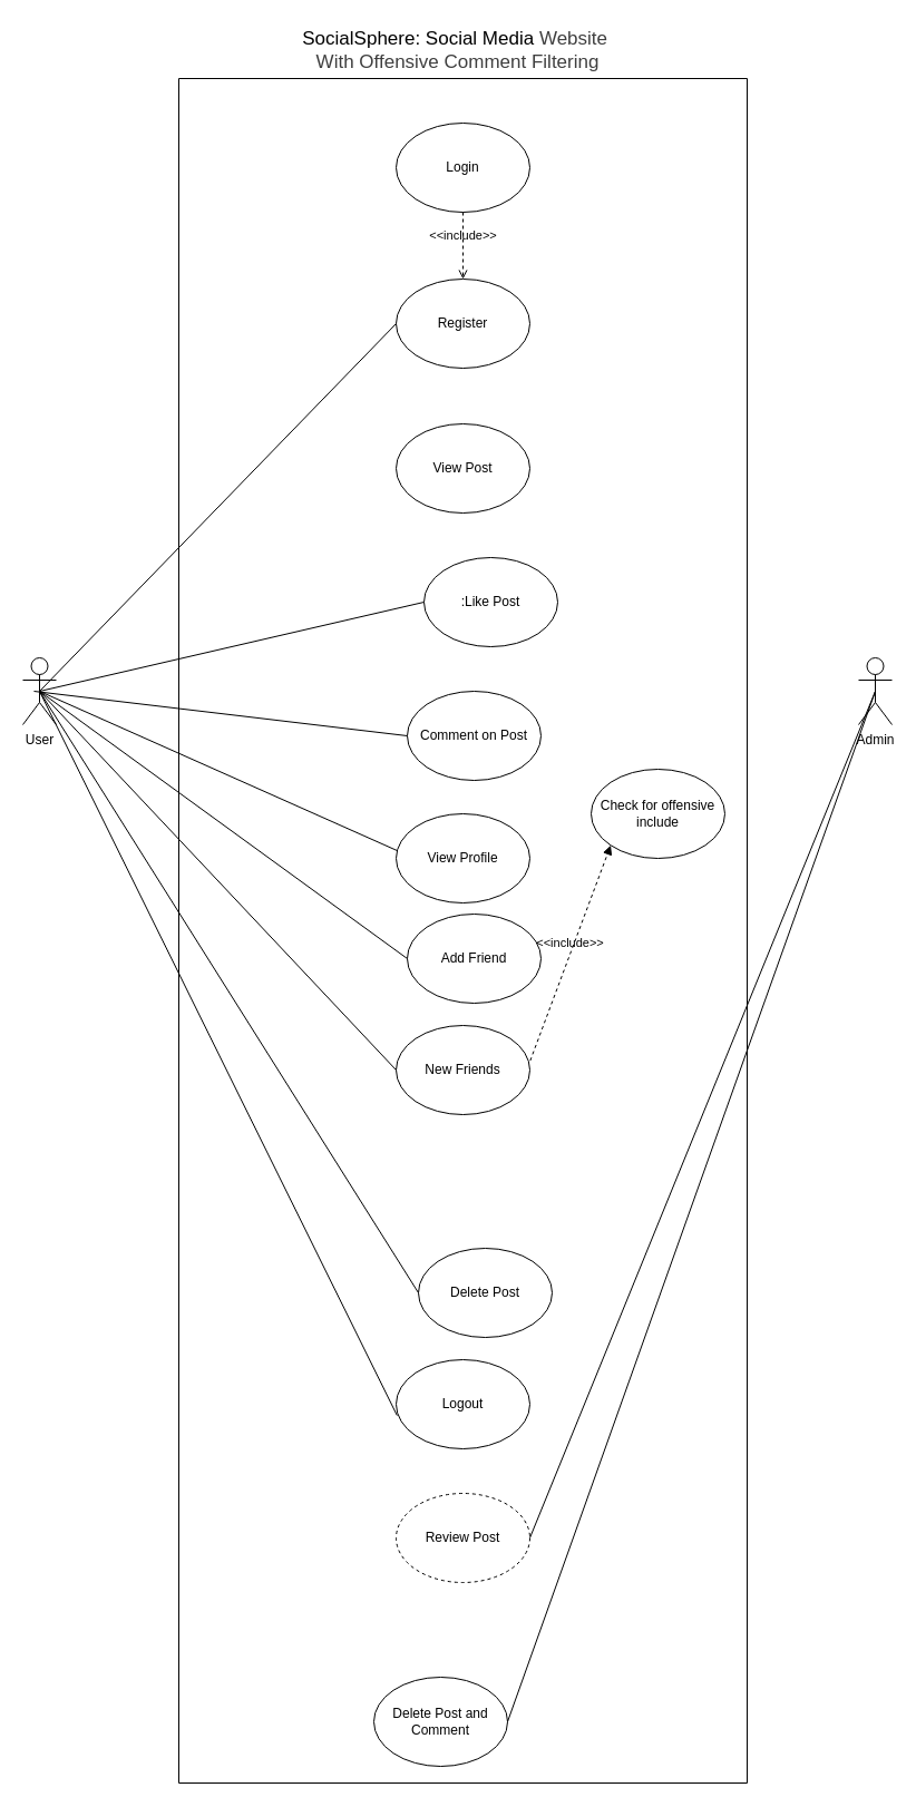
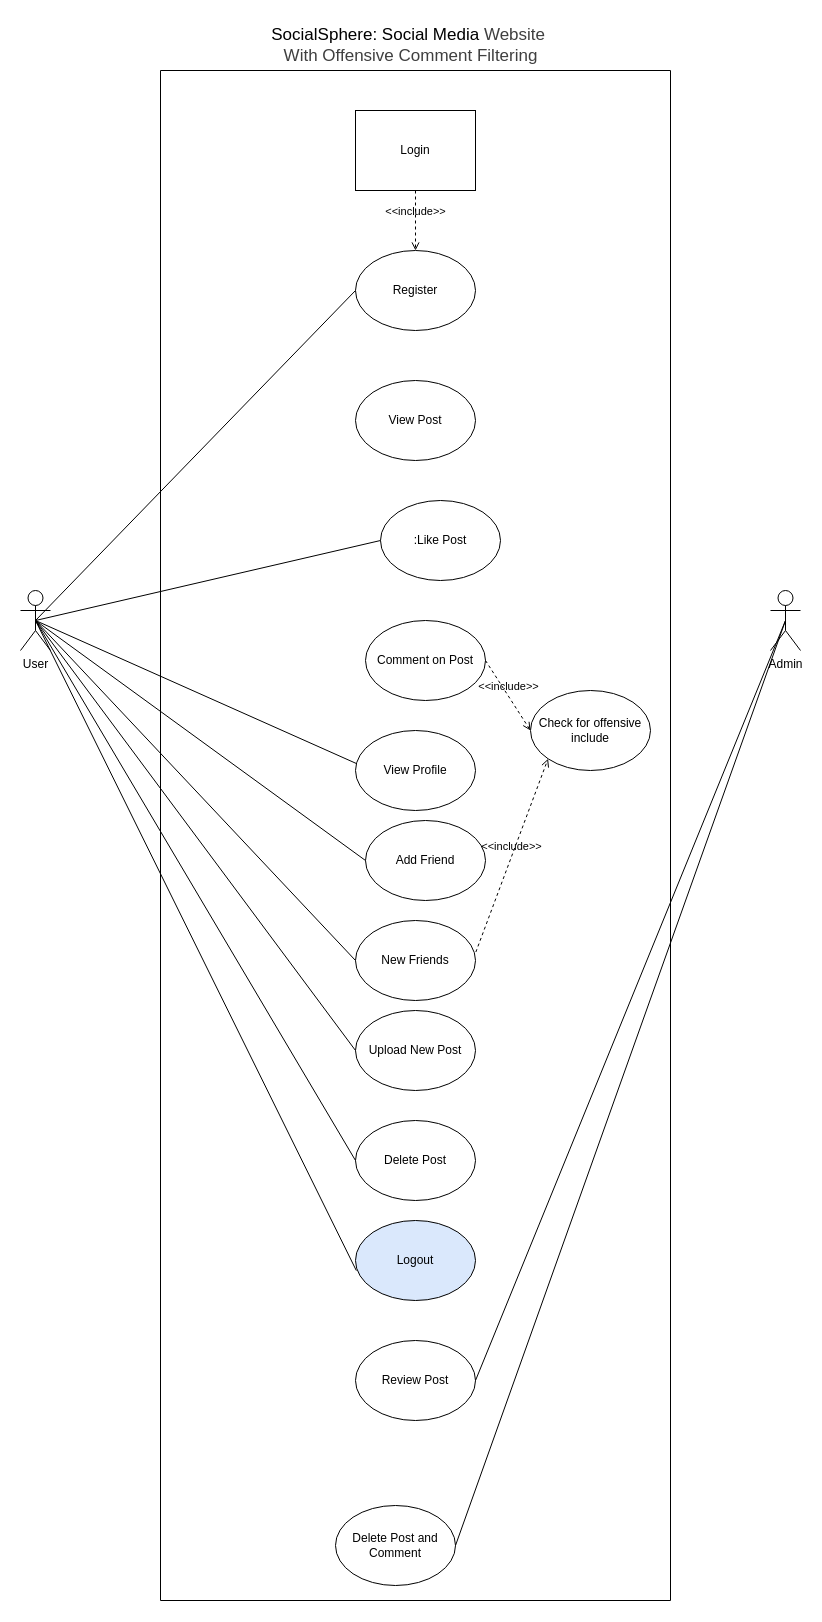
- <mxCell id="3" value="Login" style="ellipse;whiteSpace=wrap;html=1;" parent="2" vertex="1"><mxGeometry x="195" y="40" width="120" height="80" as="geometry" /></mxCell>
+ <mxCell id="3" value="Login" style="whiteSpace=wrap;html=1;rounded=0;" parent="2" vertex="1"><mxGeometry x="195" y="40" width="120" height="80" as="geometry" /></mxCell>
- <mxCell id="21" value="" style="edgeStyle=none;html=1;endArrow=none;verticalAlign=bottom;entryX=0;entryY=0.5;entryDx=0;entryDy=0;exitX=0.333;exitY=0.5;exitDx=0;exitDy=0;exitPerimeter=0;" parent="1" source="19" target="7" edge="1"><mxGeometry width="160" relative="1" as="geometry"><mxPoint x="40" y="620" as="sourcePoint" /><mxPoint x="365" y="560" as="targetPoint" /></mxGeometry></mxCell>
+ <mxCell id="16" value="&amp;lt;&amp;lt;include&amp;gt;&amp;gt;" style="edgeStyle=none;html=1;endArrow=open;verticalAlign=bottom;dashed=1;labelBackgroundColor=none;entryX=0;entryY=0.5;entryDx=0;entryDy=0;exitX=1;exitY=0.5;exitDx=0;exitDy=0;" parent="2" source="7" target="15" edge="1"><mxGeometry width="160" relative="1" as="geometry"><mxPoint x="265" y="130" as="sourcePoint" /><mxPoint x="265" y="190" as="targetPoint" /></mxGeometry></mxCell>
- <mxCell id="18" value="&amp;lt;&amp;lt;include&amp;gt;&amp;gt;" style="edgeStyle=none;html=1;endArrow=block;verticalAlign=bottom;dashed=1;labelBackgroundColor=none;entryX=0;entryY=1;entryDx=0;entryDy=0;exitX=1.003;exitY=0.394;exitDx=0;exitDy=0;exitPerimeter=0;" parent="2" source="17" target="15" edge="1"><mxGeometry width="160" relative="1" as="geometry"><mxPoint x="325" y="600" as="sourcePoint" /><mxPoint x="380" y="670" as="targetPoint" /></mxGeometry></mxCell>
+ <mxCell id="18" value="&amp;lt;&amp;lt;include&amp;gt;&amp;gt;" style="edgeStyle=none;html=1;endArrow=open;verticalAlign=bottom;dashed=1;labelBackgroundColor=none;entryX=0;entryY=1;entryDx=0;entryDy=0;exitX=1.003;exitY=0.394;exitDx=0;exitDy=0;exitPerimeter=0;" parent="2" source="17" target="15" edge="1"><mxGeometry width="160" relative="1" as="geometry"><mxPoint x="325" y="600" as="sourcePoint" /><mxPoint x="380" y="670" as="targetPoint" /></mxGeometry></mxCell>
+ <mxCell id="24" value="" style="edgeStyle=none;html=1;endArrow=none;verticalAlign=bottom;entryX=0;entryY=0.5;entryDx=0;entryDy=0;exitX=0.5;exitY=0.5;exitDx=0;exitDy=0;exitPerimeter=0;" parent="1" source="19" target="10" edge="1"><mxGeometry width="160" relative="1" as="geometry"><mxPoint x="45" y="630" as="sourcePoint" /><mxPoint x="365" y="900" as="targetPoint" /></mxGeometry></mxCell>
+ <mxCell id="10" value="Upload New Post" style="ellipse;whiteSpace=wrap;html=1;" parent="2" vertex="1"><mxGeometry x="195" y="940" width="120" height="80" as="geometry" /></mxCell>
- <mxCell id="11" value="Delete Post" style="ellipse;whiteSpace=wrap;html=1;" parent="2" vertex="1"><mxGeometry x="215" y="1050" width="120" height="80" as="geometry" /></mxCell>
+ <mxCell id="11" value="Delete Post" style="ellipse;whiteSpace=wrap;html=1;" parent="2" vertex="1"><mxGeometry x="195" y="1050" width="120" height="80" as="geometry" /></mxCell>
- <mxCell id="12" value="Logout" style="ellipse;whiteSpace=wrap;html=1;" parent="2" vertex="1"><mxGeometry x="195" y="1150" width="120" height="80" as="geometry" /></mxCell>
+ <mxCell id="12" value="Logout" style="ellipse;whiteSpace=wrap;html=1;fillColor=#dae8fc;" parent="2" vertex="1"><mxGeometry x="195" y="1150" width="120" height="80" as="geometry" /></mxCell>
- <mxCell id="13" value="Review Post" style="ellipse;whiteSpace=wrap;html=1;dashed=1;" parent="2" vertex="1"><mxGeometry x="195" y="1270" width="120" height="80" as="geometry" /></mxCell>
+ <mxCell id="13" value="Review Post" style="ellipse;whiteSpace=wrap;html=1;" parent="2" vertex="1"><mxGeometry x="195" y="1270" width="120" height="80" as="geometry" /></mxCell>
